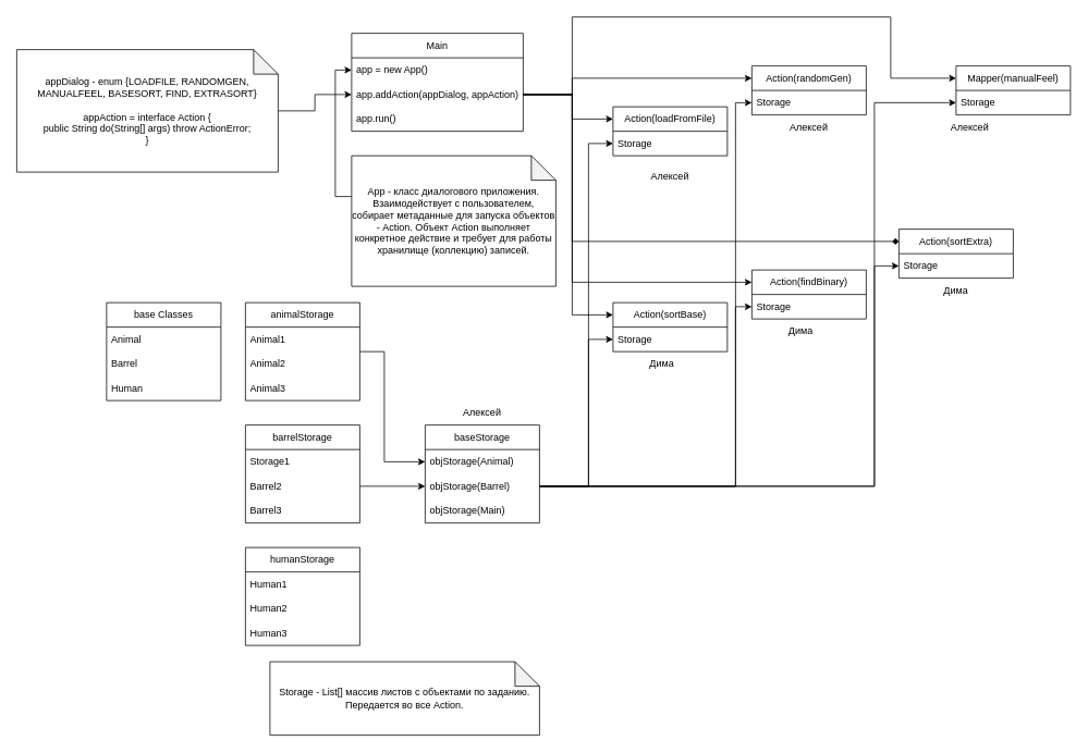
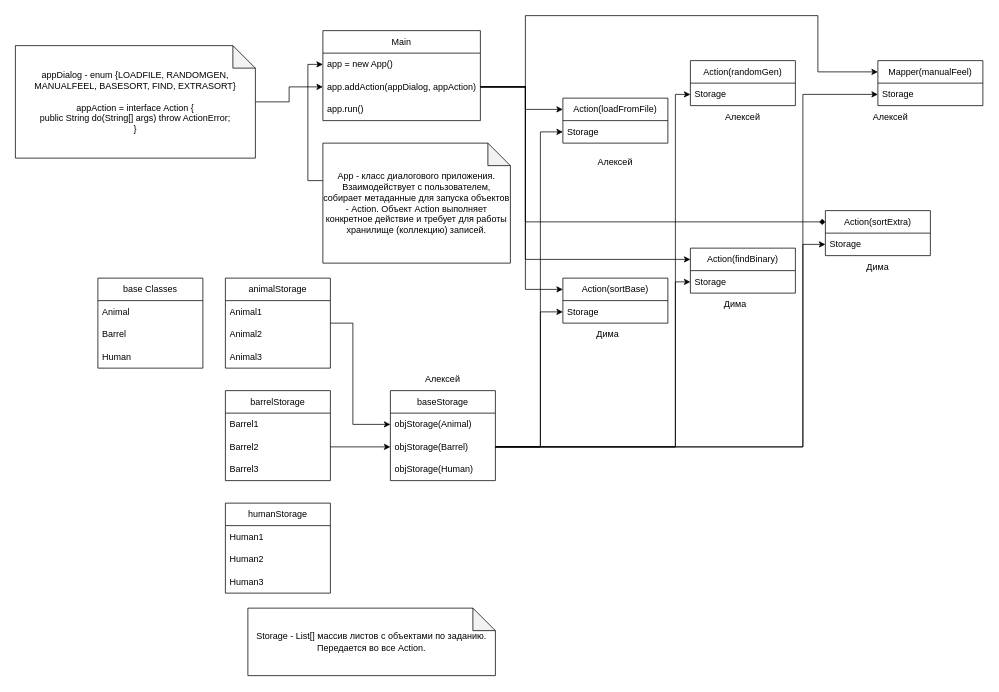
- <mxCell id="49" style="edgeStyle=orthogonalEdgeStyle;rounded=0;orthogonalLoop=1;jettySize=auto;html=1;entryX=0;entryY=0.25;entryDx=0;entryDy=0;" parent="1" source="4" target="8" edge="1"><mxGeometry relative="1" as="geometry"><Array as="points"><mxPoint x="700" y="115" /><mxPoint x="700" y="95" /></Array></mxGeometry></mxCell>
- <mxCell id="30" value="Storage1" style="text;strokeColor=none;fillColor=none;align=left;verticalAlign=middle;spacingLeft=4;spacingRight=4;overflow=hidden;points=[[0,0.5],[1,0.5]];portConstraint=eastwest;rotatable=0;whiteSpace=wrap;html=1;" parent="29" vertex="1"><mxGeometry y="30" width="140" height="30" as="geometry" /></mxCell>
+ <mxCell id="30" value="Barrel1" style="text;strokeColor=none;fillColor=none;align=left;verticalAlign=middle;spacingLeft=4;spacingRight=4;overflow=hidden;points=[[0,0.5],[1,0.5]];portConstraint=eastwest;rotatable=0;whiteSpace=wrap;html=1;" parent="29" vertex="1"><mxGeometry y="30" width="140" height="30" as="geometry" /></mxCell>
- <mxCell id="40" value="objStorage(Main)" style="text;strokeColor=none;fillColor=none;align=left;verticalAlign=middle;spacingLeft=4;spacingRight=4;overflow=hidden;points=[[0,0.5],[1,0.5]];portConstraint=eastwest;rotatable=0;whiteSpace=wrap;html=1;" parent="37" vertex="1"><mxGeometry y="90" width="140" height="30" as="geometry" /></mxCell>
+ <mxCell id="40" value="objStorage(Human)" style="text;strokeColor=none;fillColor=none;align=left;verticalAlign=middle;spacingLeft=4;spacingRight=4;overflow=hidden;points=[[0,0.5],[1,0.5]];portConstraint=eastwest;rotatable=0;whiteSpace=wrap;html=1;" parent="37" vertex="1"><mxGeometry y="90" width="140" height="30" as="geometry" /></mxCell>
